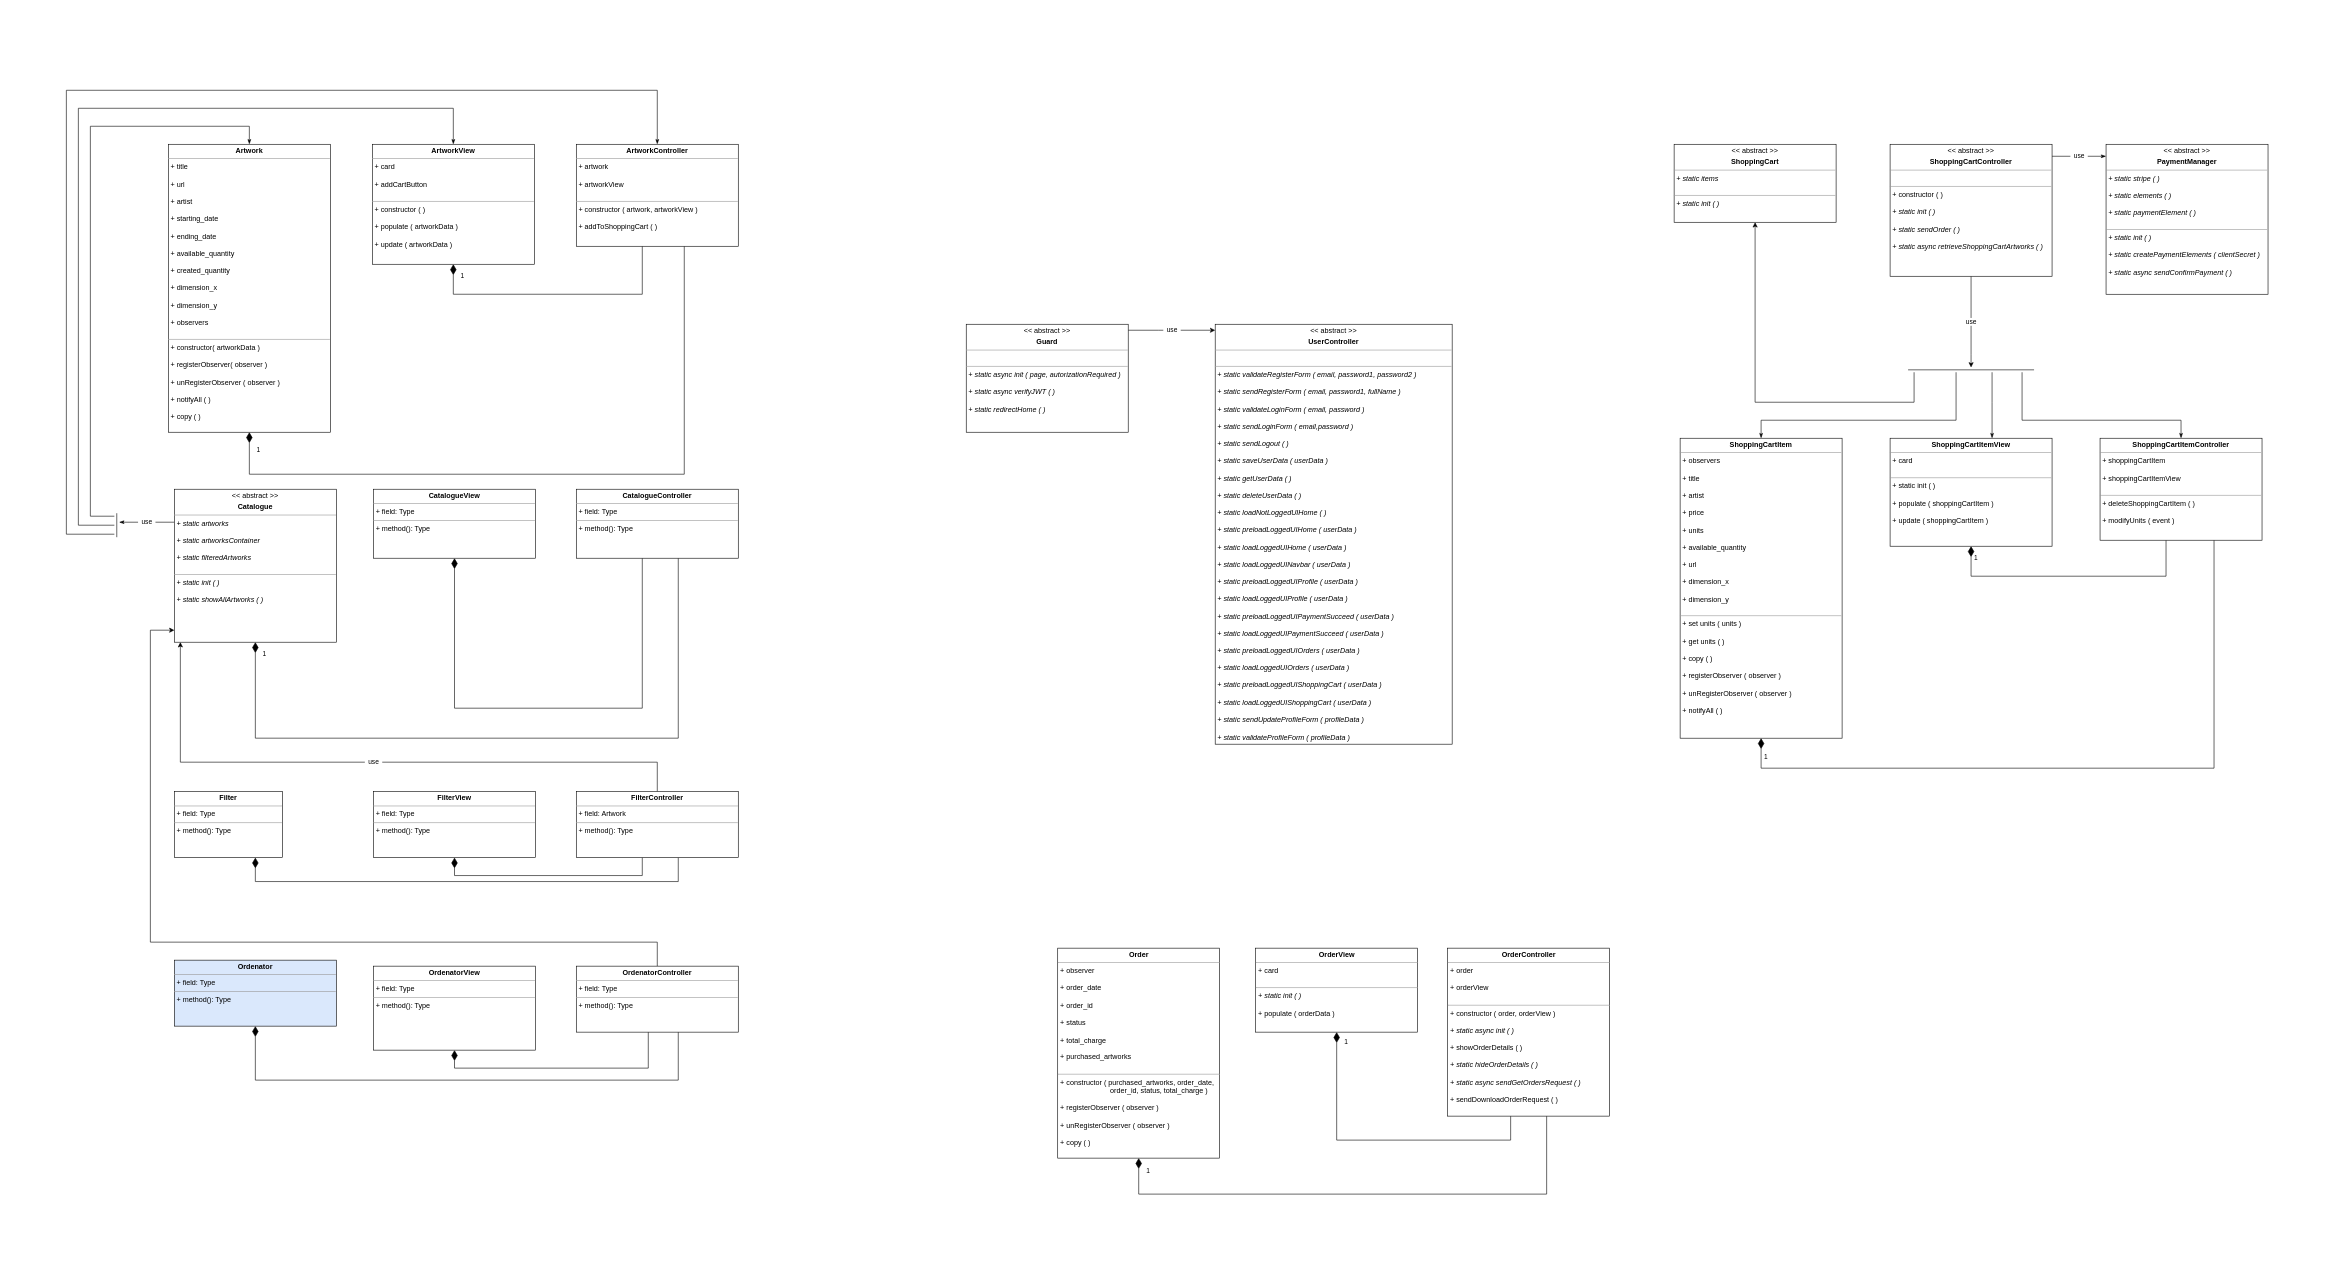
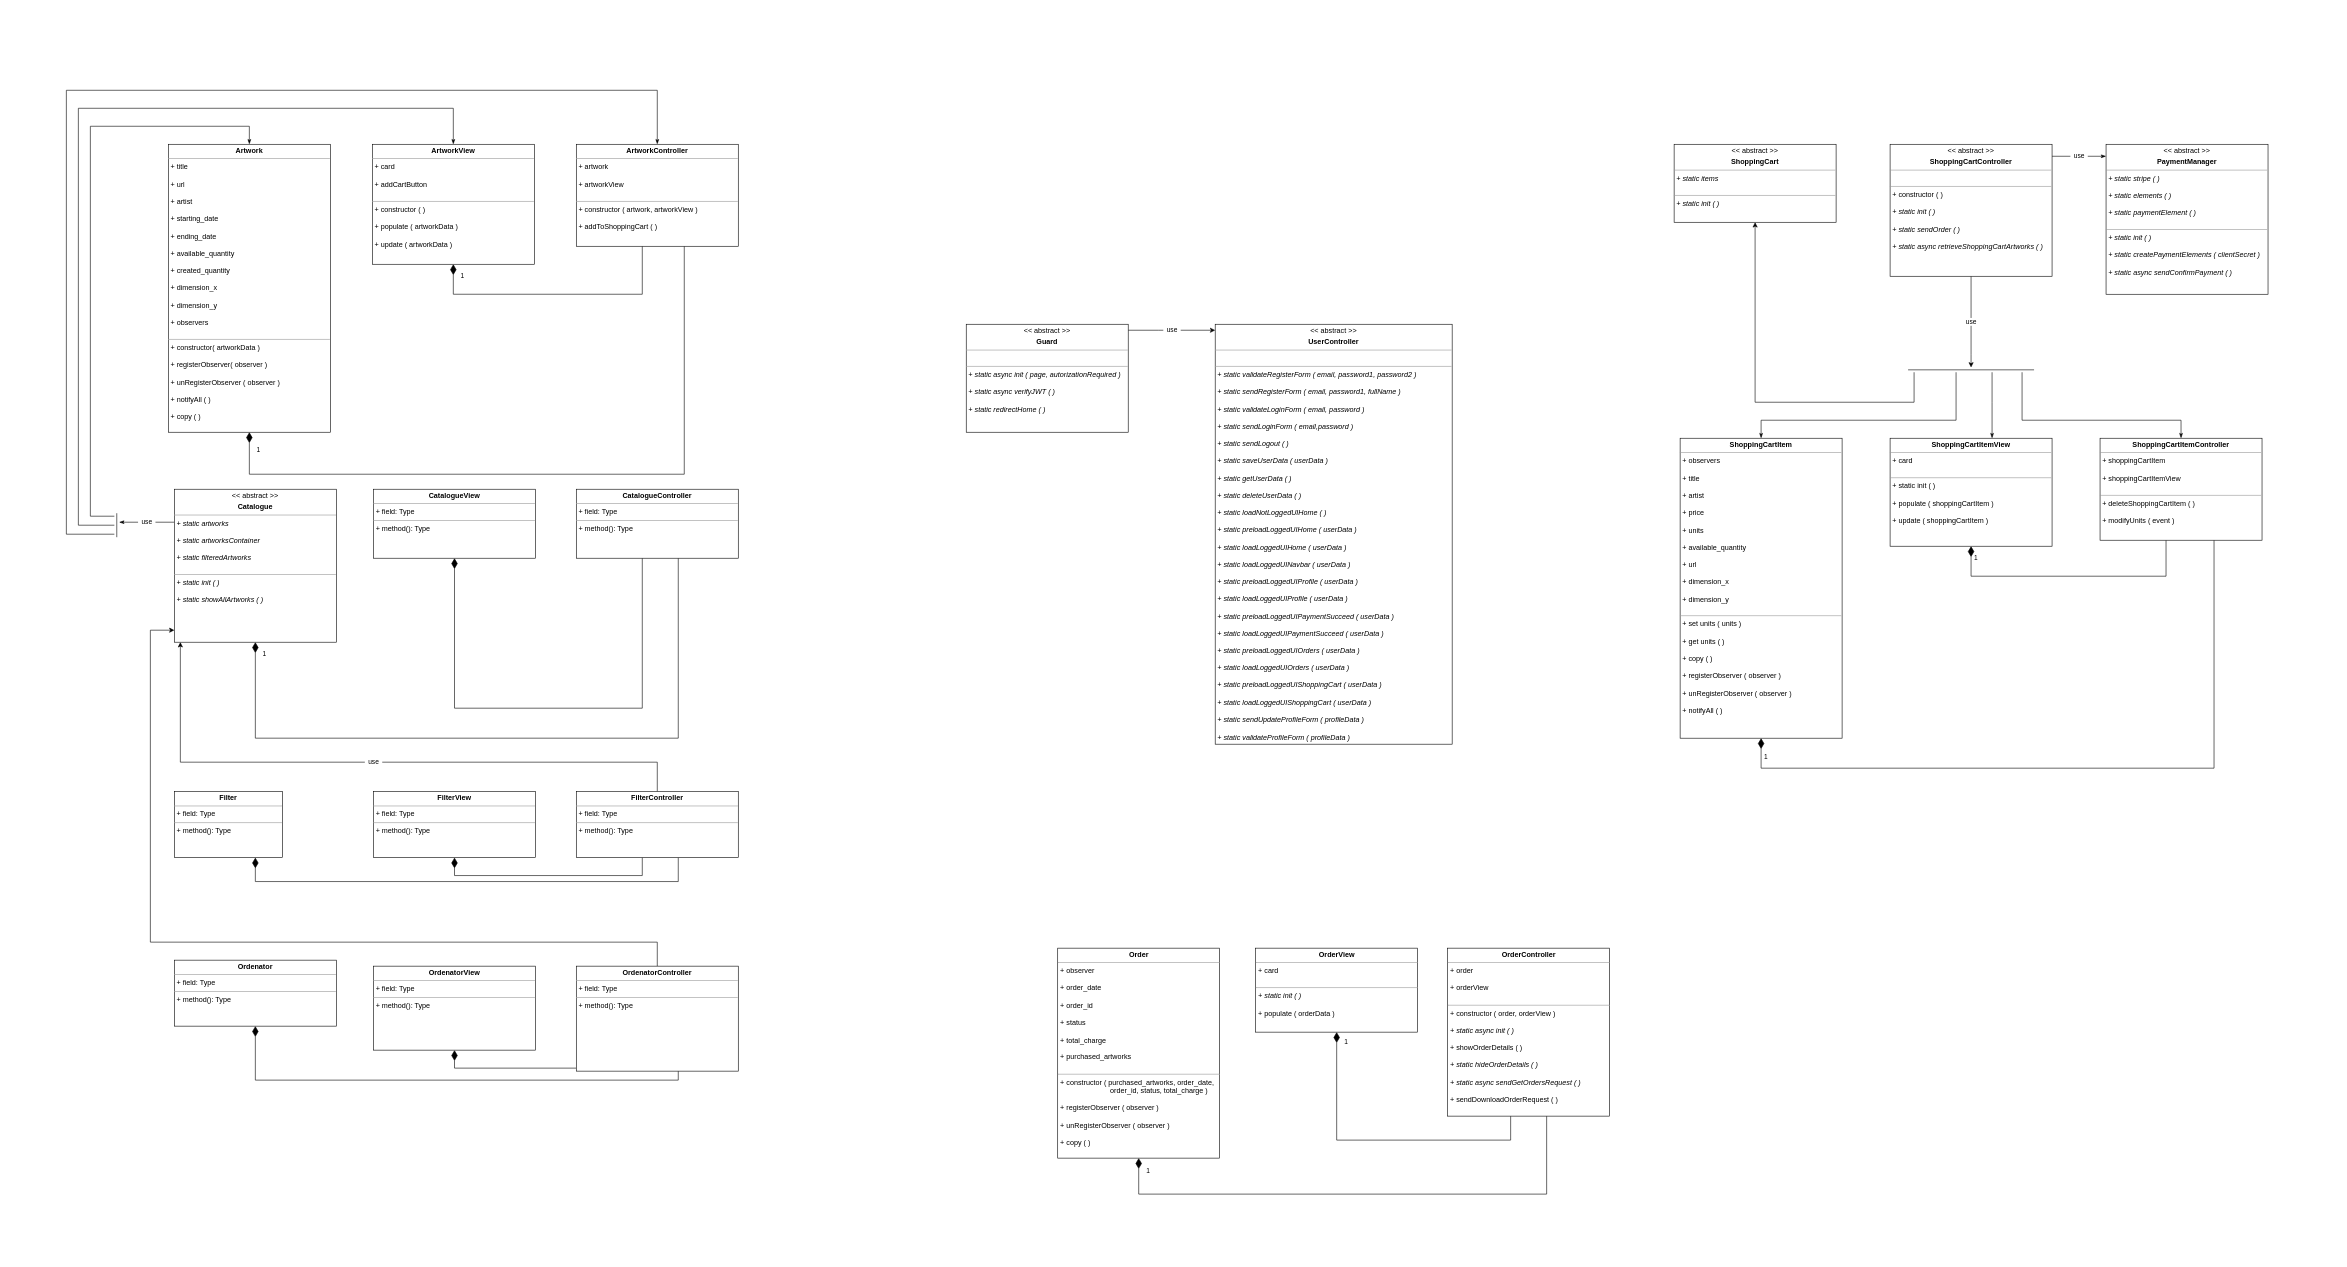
- <mxCell id="46" value="&lt;p style=&quot;margin: 0px ; margin-top: 4px ; text-align: center&quot;&gt;&lt;b&gt;FilterController&lt;/b&gt;&lt;/p&gt;&lt;hr size=&quot;1&quot;&gt;&lt;p style=&quot;margin: 0px ; margin-left: 4px&quot;&gt;+ field: Artwork&lt;/p&gt;&lt;hr size=&quot;1&quot;&gt;&lt;p style=&quot;margin: 0px ; margin-left: 4px&quot;&gt;+ method(): Type&lt;/p&gt;" style="verticalAlign=top;align=left;overflow=fill;fontSize=12;fontFamily=Helvetica;html=1;" parent="1" vertex="1"><mxGeometry x="960" y="1319" width="270" height="110" as="geometry" /></mxCell>
+ <mxCell id="46" value="&lt;p style=&quot;margin: 0px ; margin-top: 4px ; text-align: center&quot;&gt;&lt;b&gt;FilterController&lt;/b&gt;&lt;/p&gt;&lt;hr size=&quot;1&quot;&gt;&lt;p style=&quot;margin: 0px ; margin-left: 4px&quot;&gt;+ field: Type&lt;/p&gt;&lt;hr size=&quot;1&quot;&gt;&lt;p style=&quot;margin: 0px ; margin-left: 4px&quot;&gt;+ method(): Type&lt;/p&gt;" style="verticalAlign=top;align=left;overflow=fill;fontSize=12;fontFamily=Helvetica;html=1;" parent="1" vertex="1"><mxGeometry x="960" y="1319" width="270" height="110" as="geometry" /></mxCell>
- <mxCell id="15" value="&lt;p style=&quot;margin: 0px ; margin-top: 4px ; text-align: center&quot;&gt;&lt;b&gt;Ordenator&lt;/b&gt;&lt;/p&gt;&lt;hr size=&quot;1&quot;&gt;&lt;p style=&quot;margin: 0px ; margin-left: 4px&quot;&gt;+ field: Type&lt;/p&gt;&lt;hr size=&quot;1&quot;&gt;&lt;p style=&quot;margin: 0px ; margin-left: 4px&quot;&gt;+ method(): Type&lt;/p&gt;" style="verticalAlign=top;align=left;overflow=fill;fontSize=12;fontFamily=Helvetica;html=1;fillColor=#dae8fc;" parent="1" vertex="1"><mxGeometry x="290" y="1600" width="270" height="110" as="geometry" /></mxCell>
+ <mxCell id="15" value="&lt;p style=&quot;margin: 0px ; margin-top: 4px ; text-align: center&quot;&gt;&lt;b&gt;Ordenator&lt;/b&gt;&lt;/p&gt;&lt;hr size=&quot;1&quot;&gt;&lt;p style=&quot;margin: 0px ; margin-left: 4px&quot;&gt;+ field: Type&lt;/p&gt;&lt;hr size=&quot;1&quot;&gt;&lt;p style=&quot;margin: 0px ; margin-left: 4px&quot;&gt;+ method(): Type&lt;/p&gt;" style="verticalAlign=top;align=left;overflow=fill;fontSize=12;fontFamily=Helvetica;html=1;" parent="1" vertex="1"><mxGeometry x="290" y="1600" width="270" height="110" as="geometry" /></mxCell>
- <mxCell id="50" value="&lt;p style=&quot;margin: 0px ; margin-top: 4px ; text-align: center&quot;&gt;&lt;b&gt;OrdenatorController&lt;/b&gt;&lt;/p&gt;&lt;hr size=&quot;1&quot;&gt;&lt;p style=&quot;margin: 0px ; margin-left: 4px&quot;&gt;+ field: Type&lt;/p&gt;&lt;hr size=&quot;1&quot;&gt;&lt;p style=&quot;margin: 0px ; margin-left: 4px&quot;&gt;+ method(): Type&lt;/p&gt;" style="verticalAlign=top;align=left;overflow=fill;fontSize=12;fontFamily=Helvetica;html=1;" parent="1" vertex="1"><mxGeometry x="960" y="1610" width="270" height="110" as="geometry" /></mxCell>
+ <mxCell id="50" value="&lt;p style=&quot;margin: 0px ; margin-top: 4px ; text-align: center&quot;&gt;&lt;b&gt;OrdenatorController&lt;/b&gt;&lt;/p&gt;&lt;hr size=&quot;1&quot;&gt;&lt;p style=&quot;margin: 0px ; margin-left: 4px&quot;&gt;+ field: Type&lt;/p&gt;&lt;hr size=&quot;1&quot;&gt;&lt;p style=&quot;margin: 0px ; margin-left: 4px&quot;&gt;+ method(): Type&lt;/p&gt;" style="verticalAlign=top;align=left;overflow=fill;fontSize=12;fontFamily=Helvetica;html=1;" parent="1" vertex="1"><mxGeometry x="960" y="1610" width="270" height="175" as="geometry" /></mxCell>
